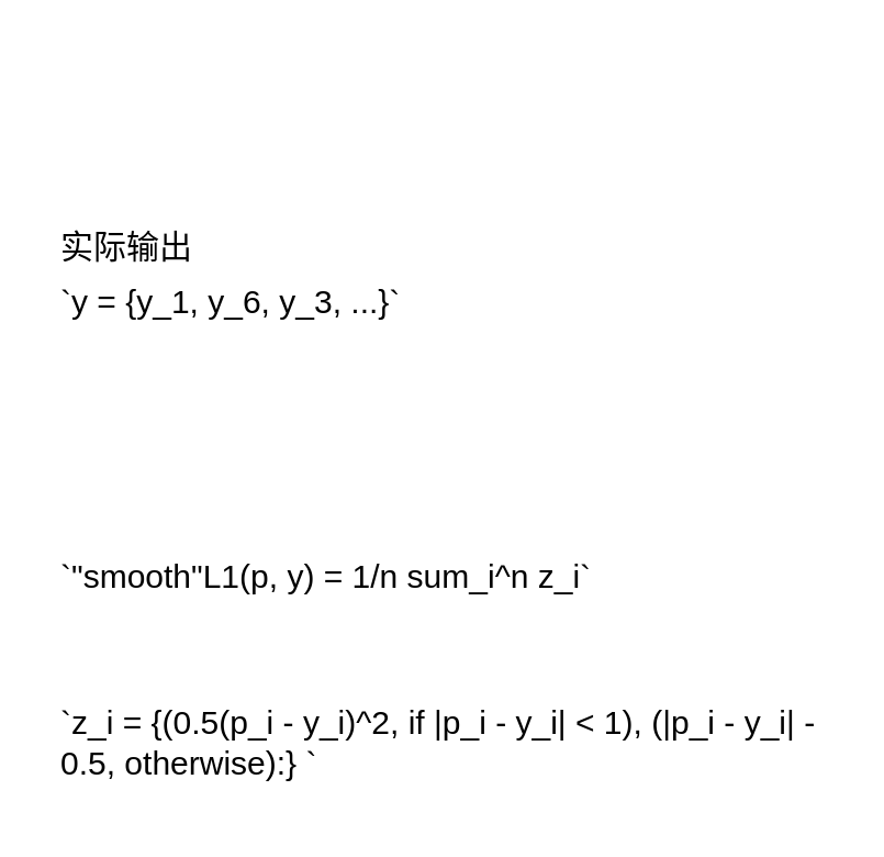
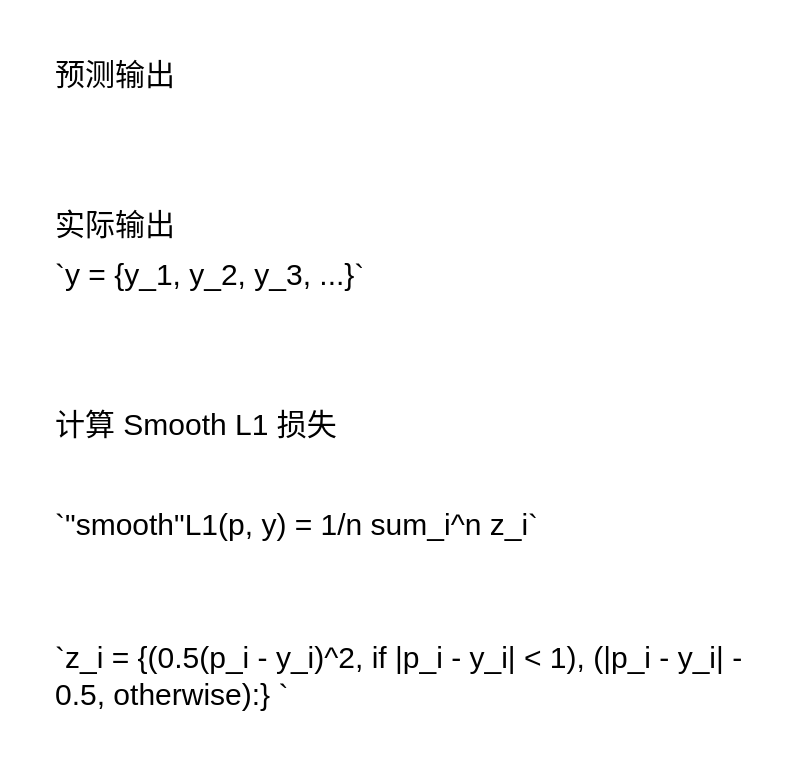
+ <mxCell id="2" value="预测输出" style="text;html=1;strokeColor=none;fillColor=none;align=left;verticalAlign=middle;whiteSpace=wrap;rounded=0;" vertex="1" parent="1"><mxGeometry x="20" y="20" width="90" height="20" as="geometry" /></mxCell>
- <mxCell id="3" value="`y = {y_1, y_6, y_3, ...}`" style="text;html=1;strokeColor=none;fillColor=none;align=left;verticalAlign=middle;whiteSpace=wrap;rounded=0;" vertex="1" parent="1"><mxGeometry x="20" y="100" width="180" height="20" as="geometry" /></mxCell>
+ <mxCell id="3" value="`y = {y_1, y_2, y_3, ...}`" style="text;html=1;strokeColor=none;fillColor=none;align=left;verticalAlign=middle;whiteSpace=wrap;rounded=0;" vertex="1" parent="1"><mxGeometry x="20" y="100" width="180" height="20" as="geometry" /></mxCell>
+ <mxCell id="5" value="计算 Smooth L1 损失" style="text;html=1;strokeColor=none;fillColor=none;align=left;verticalAlign=middle;whiteSpace=wrap;rounded=0;" vertex="1" parent="1"><mxGeometry x="20" y="160" width="150" height="20" as="geometry" /></mxCell>
